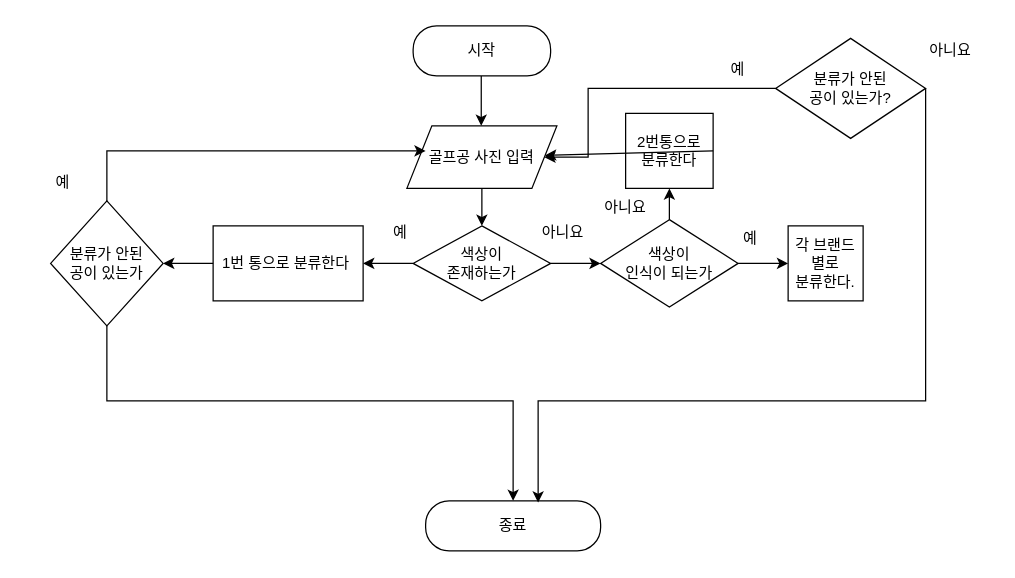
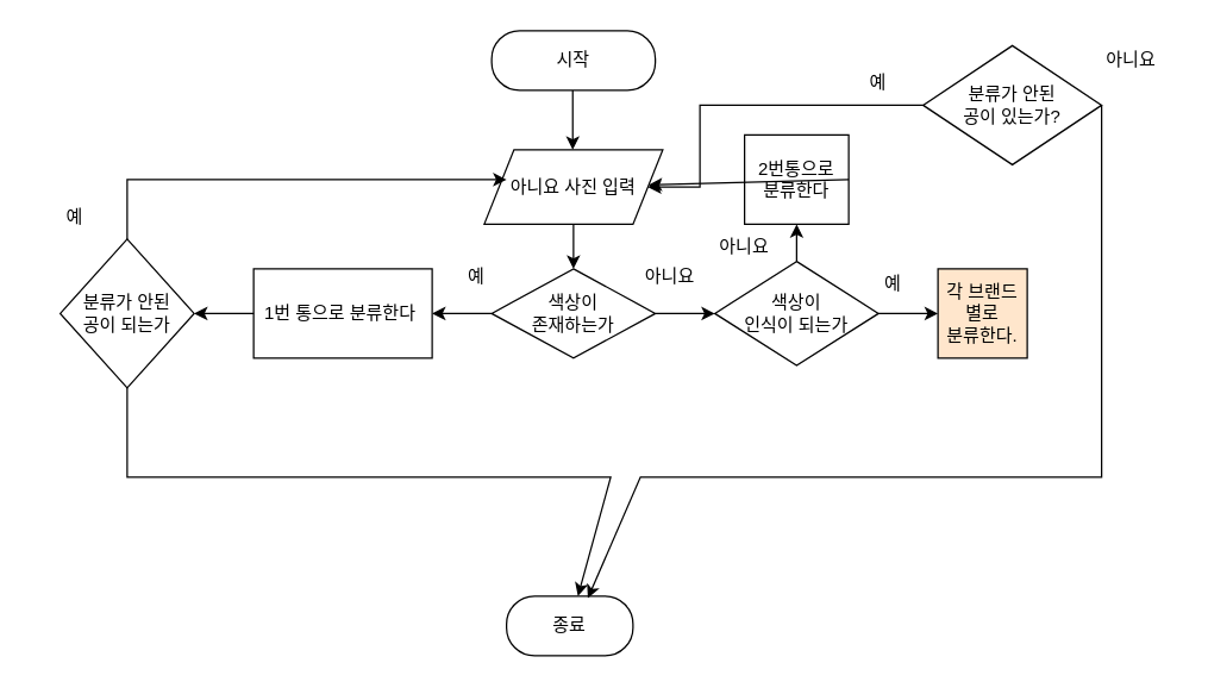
- <mxCell id="10" value="골프공 사진 입력" style="shape=parallelogram;perimeter=parallelogramPerimeter;whiteSpace=wrap;html=1;fixedSize=1;" vertex="1" parent="1"><mxGeometry x="325" y="100" width="120" height="50" as="geometry" /></mxCell>
+ <mxCell id="10" value="아니요 사진 입력" style="shape=parallelogram;perimeter=parallelogramPerimeter;whiteSpace=wrap;html=1;fixedSize=1;" vertex="1" parent="1"><mxGeometry x="325" y="100" width="120" height="50" as="geometry" /></mxCell>
- <mxCell id="13" value="분류가 안된 &lt;br&gt;공이 있는가" style="rhombus;whiteSpace=wrap;html=1;" vertex="1" parent="1"><mxGeometry x="40" y="160" width="90" height="100" as="geometry" /></mxCell>
+ <mxCell id="13" value="분류가 안된 &lt;br&gt;공이 되는가" style="rhombus;whiteSpace=wrap;html=1;" vertex="1" parent="1"><mxGeometry x="40" y="160" width="90" height="100" as="geometry" /></mxCell>
- <mxCell id="22" value="각 브랜드별로&lt;br&gt;분류한다." style="whiteSpace=wrap;html=1;aspect=fixed;" vertex="1" parent="1"><mxGeometry x="630" y="180" width="60" height="60" as="geometry" /></mxCell>
+ <mxCell id="22" value="각 브랜드별로&lt;br&gt;분류한다." style="whiteSpace=wrap;html=1;aspect=fixed;fillColor=#ffe6cc;" vertex="1" parent="1"><mxGeometry x="630" y="180" width="60" height="60" as="geometry" /></mxCell>
- <mxCell id="16" value="종료" style="rounded=1;whiteSpace=wrap;html=1;arcSize=47;" vertex="1" parent="1"><mxGeometry x="340" y="400" width="140" height="40" as="geometry" /></mxCell>
+ <mxCell id="16" value="종료" style="rounded=1;whiteSpace=wrap;html=1;arcSize=47;" vertex="1" parent="1"><mxGeometry x="340" y="400" width="85" height="40" as="geometry" /></mxCell>
